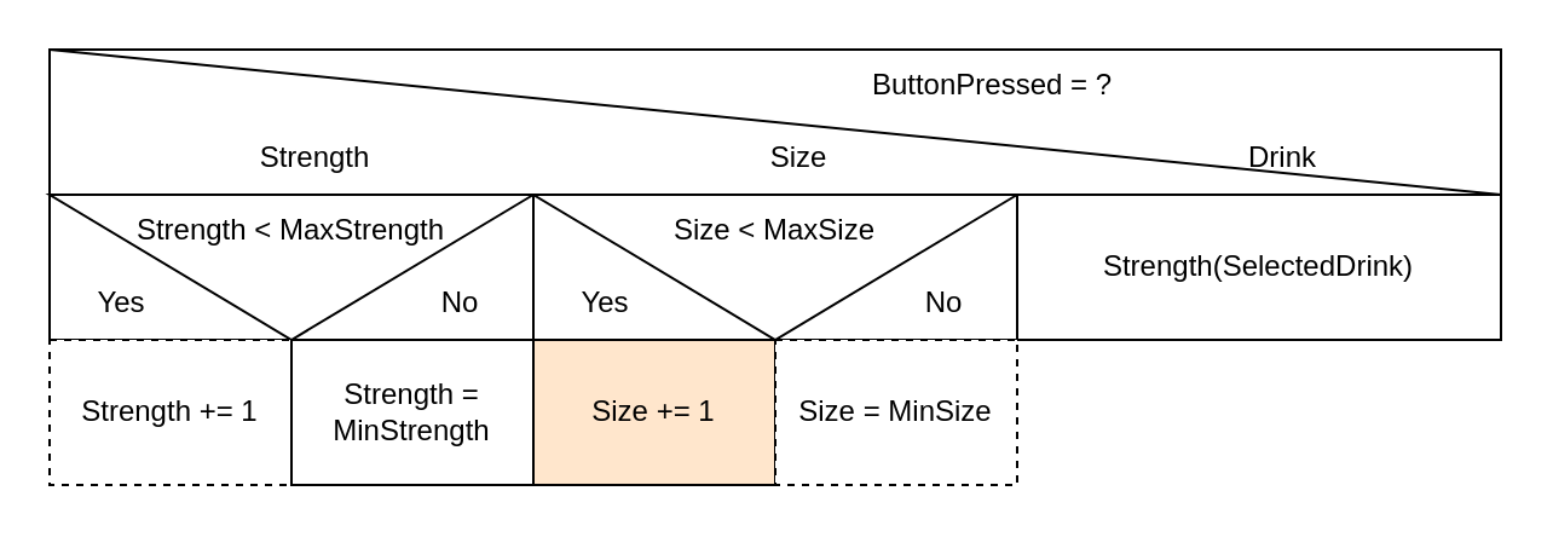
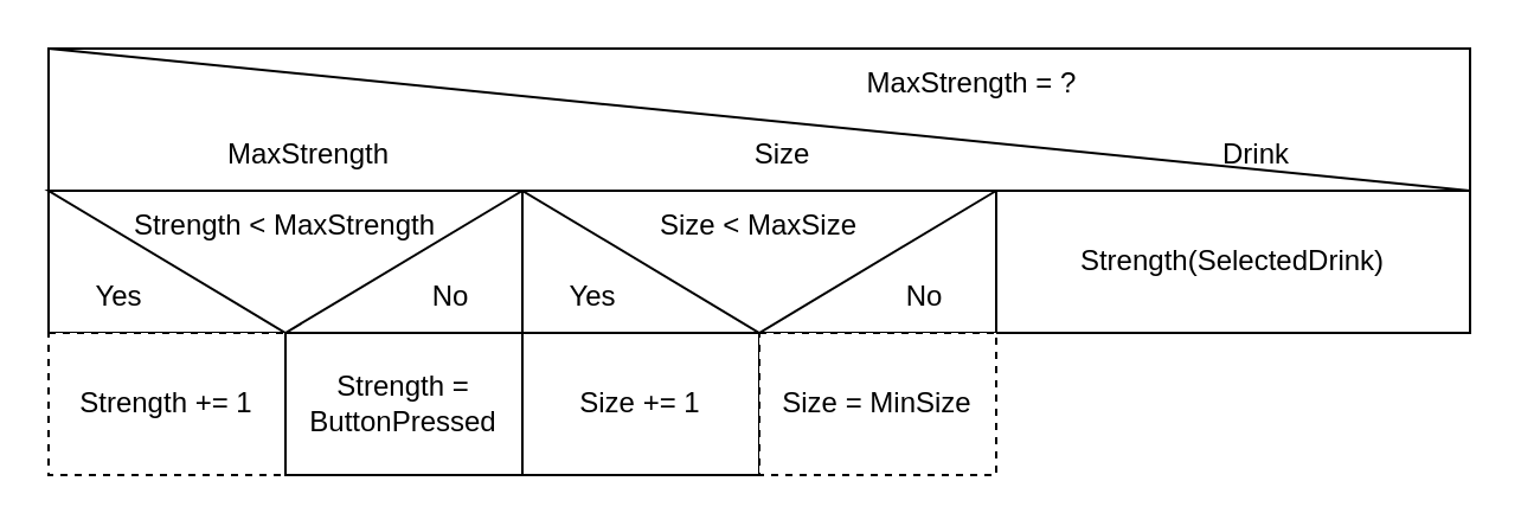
- <mxCell id="7" value="ButtonPressed = ?" style="text;html=1;strokeColor=none;fillColor=none;align=center;verticalAlign=middle;whiteSpace=wrap;rounded=0;" vertex="1" parent="2"><mxGeometry x="280" width="220" height="30" as="geometry" /></mxCell>
+ <mxCell id="7" value="MaxStrength = ?" style="text;html=1;strokeColor=none;fillColor=none;align=center;verticalAlign=middle;whiteSpace=wrap;rounded=0;" vertex="1" parent="2"><mxGeometry x="280" width="220" height="30" as="geometry" /></mxCell>
- <mxCell id="6" value="Strength" style="text;html=1;strokeColor=none;fillColor=none;align=center;verticalAlign=middle;whiteSpace=wrap;rounded=0;" vertex="1" parent="2"><mxGeometry x="50" y="30" width="120" height="30" as="geometry" /></mxCell>
+ <mxCell id="6" value="MaxStrength" style="text;html=1;strokeColor=none;fillColor=none;align=center;verticalAlign=middle;whiteSpace=wrap;rounded=0;" vertex="1" parent="2"><mxGeometry x="50" y="30" width="120" height="30" as="geometry" /></mxCell>
- <mxCell id="19" value="Strength = MinStrength" style="rounded=0;whiteSpace=wrap;html=1;" vertex="1" parent="2"><mxGeometry x="100" y="120" width="100" height="60" as="geometry" /></mxCell>
+ <mxCell id="19" value="Strength = ButtonPressed" style="rounded=0;whiteSpace=wrap;html=1;" vertex="1" parent="2"><mxGeometry x="100" y="120" width="100" height="60" as="geometry" /></mxCell>
- <mxCell id="20" value="Size += 1" style="rounded=0;whiteSpace=wrap;html=1;fillColor=#ffe6cc;" vertex="1" parent="2"><mxGeometry x="200" y="120" width="100" height="60" as="geometry" /></mxCell>
+ <mxCell id="20" value="Size += 1" style="rounded=0;whiteSpace=wrap;html=1;" vertex="1" parent="2"><mxGeometry x="200" y="120" width="100" height="60" as="geometry" /></mxCell>
